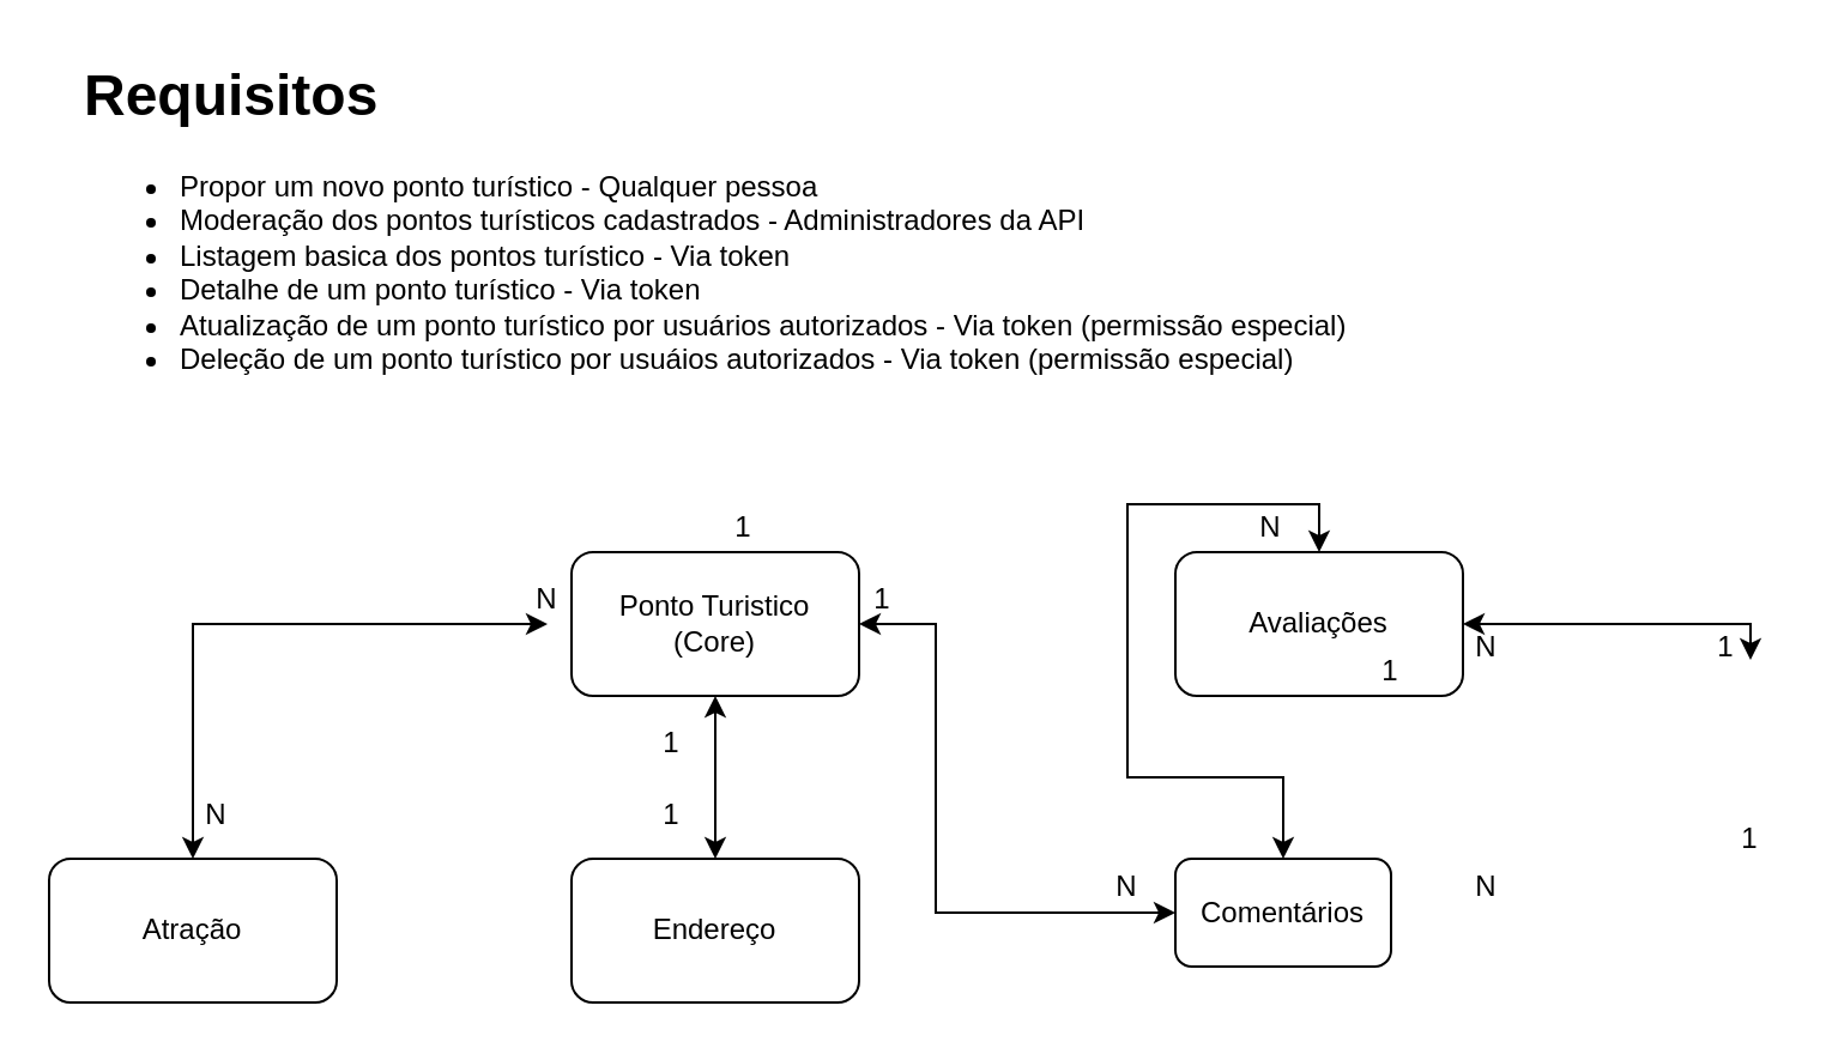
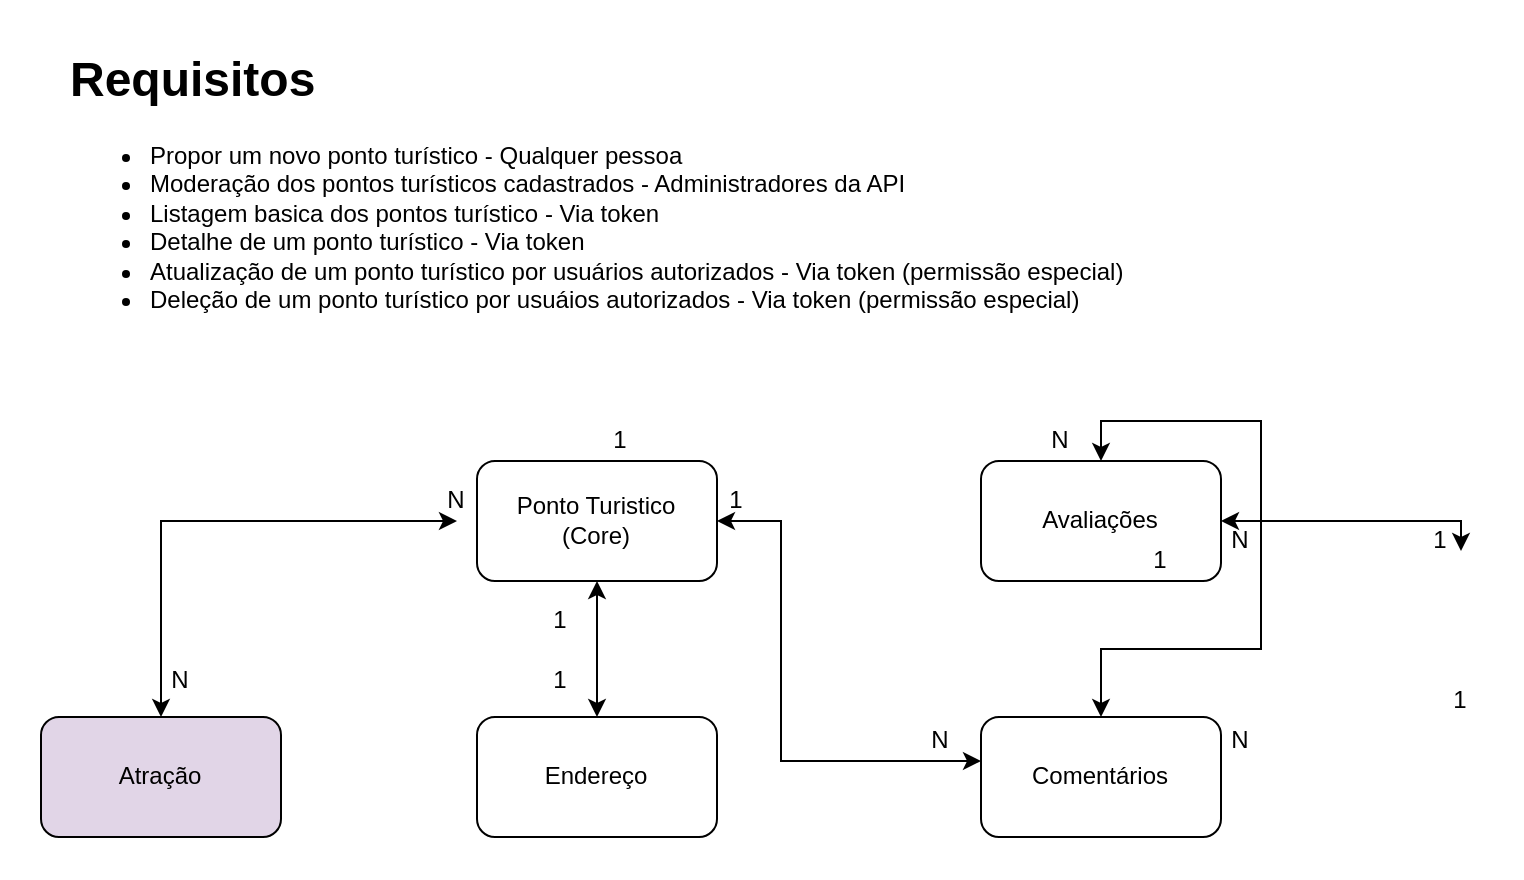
- <mxCell id="7" value="Comentários" style="rounded=1;whiteSpace=wrap;html=1;" vertex="1" parent="1"><mxGeometry x="490" y="358" width="90" height="45" as="geometry" /></mxCell>
+ <mxCell id="7" value="Comentários" style="rounded=1;whiteSpace=wrap;html=1;" vertex="1" parent="1"><mxGeometry x="490" y="358" width="120" height="60" as="geometry" /></mxCell>
- <mxCell id="2" value="Atração" style="rounded=1;whiteSpace=wrap;html=1;" vertex="1" parent="1"><mxGeometry x="20" y="358" width="120" height="60" as="geometry" /></mxCell>
+ <mxCell id="2" value="Atração" style="rounded=1;whiteSpace=wrap;html=1;fillColor=#e1d5e7;" vertex="1" parent="1"><mxGeometry x="20" y="358" width="120" height="60" as="geometry" /></mxCell>
